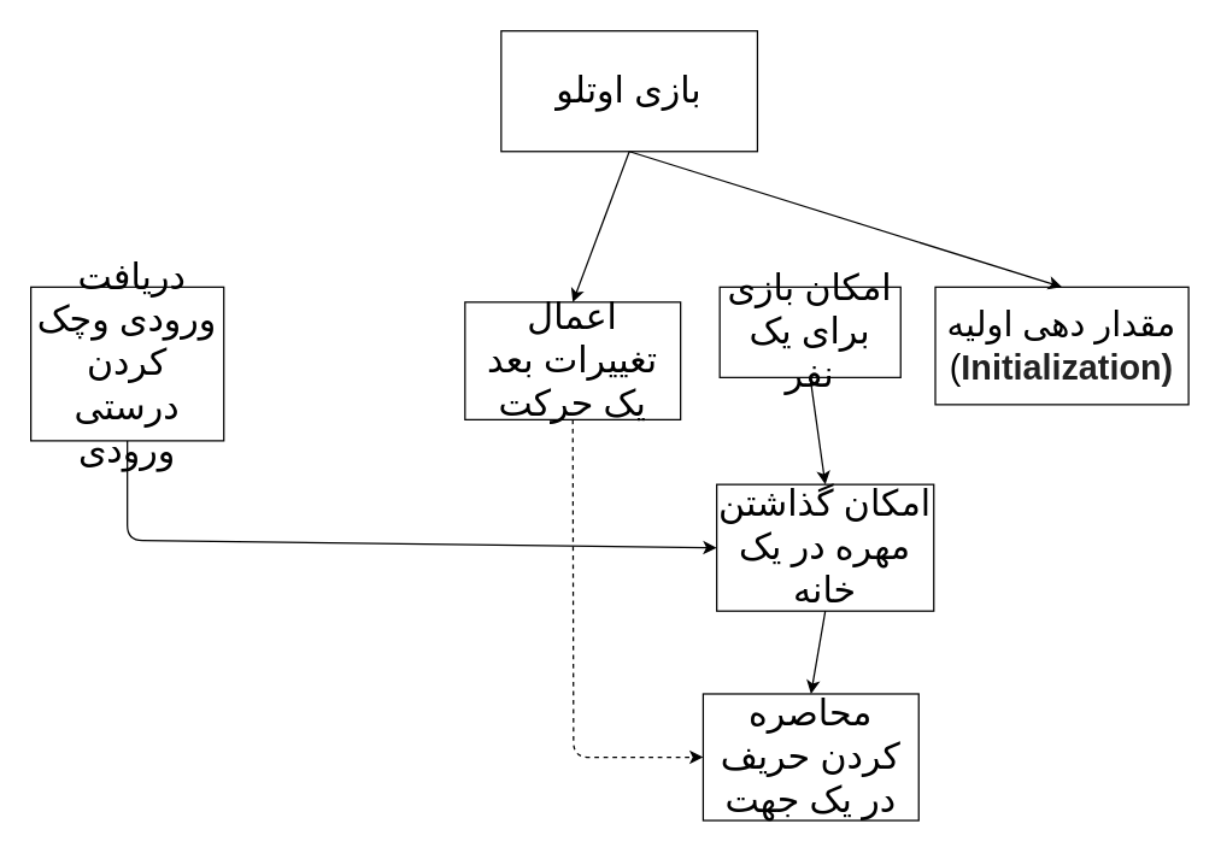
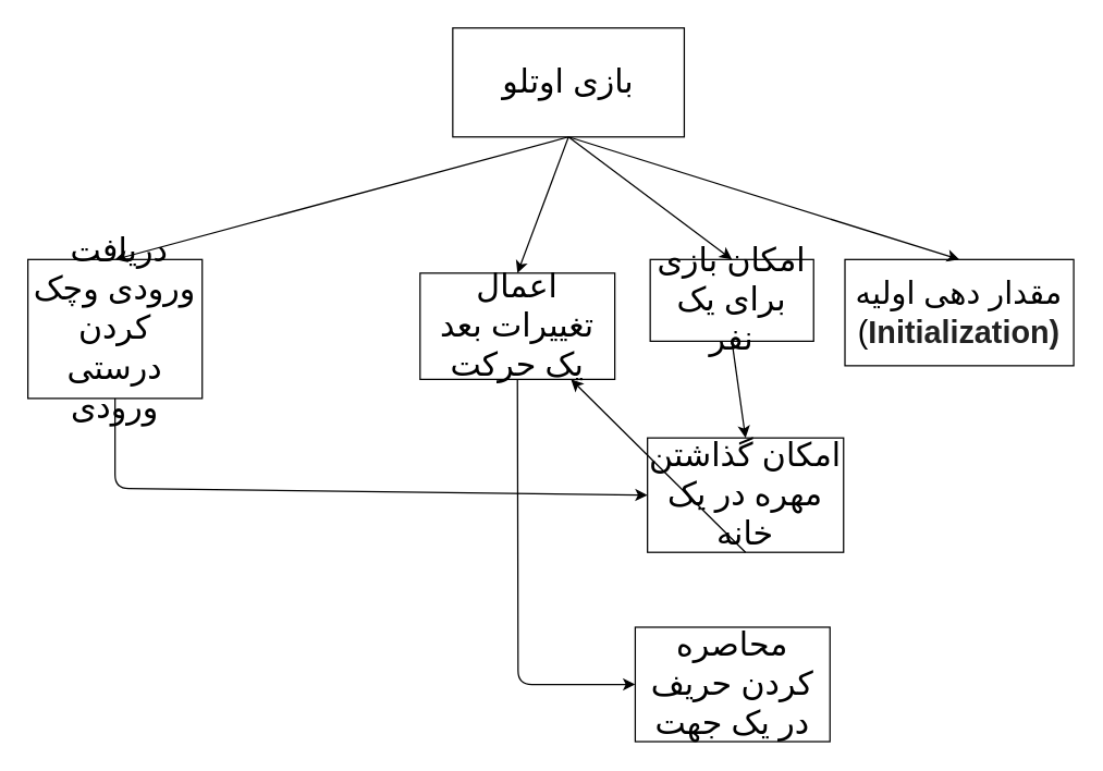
+ <mxCell id="9" value="" style="endArrow=classic;html=1;exitX=0.5;exitY=1;exitDx=0;exitDy=0;entryX=0.5;entryY=0;entryDx=0;entryDy=0;" edge="1" parent="1" source="2" target="3"><mxGeometry width="50" height="50" relative="1" as="geometry"><mxPoint x="20" y="654" as="sourcePoint" /><mxPoint x="70" y="604" as="targetPoint" /></mxGeometry></mxCell>
+ <mxCell id="11" value="" style="endArrow=classic;html=1;exitX=0.5;exitY=1;exitDx=0;exitDy=0;entryX=0.5;entryY=0;entryDx=0;entryDy=0;" edge="1" parent="1" source="2" target="5"><mxGeometry width="50" height="50" relative="1" as="geometry"><mxPoint x="164" y="534" as="sourcePoint" /><mxPoint x="214" y="484" as="targetPoint" /></mxGeometry></mxCell>
- <mxCell id="15" value="" style="endArrow=classic;html=1;exitX=0.5;exitY=1;exitDx=0;exitDy=0;entryX=0;entryY=0.5;entryDx=0;entryDy=0;dashed=1;" edge="1" parent="1" source="4" target="7"><mxGeometry width="50" height="50" relative="1" as="geometry"><mxPoint x="174" y="600" as="sourcePoint" /><mxPoint x="224" y="550" as="targetPoint" /><Array as="points"><mxPoint x="380" y="502" /></Array></mxGeometry></mxCell>
+ <mxCell id="15" value="" style="endArrow=classic;html=1;exitX=0.5;exitY=1;exitDx=0;exitDy=0;entryX=0;entryY=0.5;entryDx=0;entryDy=0;" edge="1" parent="1" source="4" target="7"><mxGeometry width="50" height="50" relative="1" as="geometry"><mxPoint x="174" y="600" as="sourcePoint" /><mxPoint x="224" y="550" as="targetPoint" /><Array as="points"><mxPoint x="380" y="502" /></Array></mxGeometry></mxCell>
- <mxCell id="14" value="" style="endArrow=classic;html=1;exitX=0.5;exitY=1;exitDx=0;exitDy=0;entryX=0.5;entryY=0;entryDx=0;entryDy=0;" edge="1" parent="1" source="6" target="7"><mxGeometry width="50" height="50" relative="1" as="geometry"><mxPoint x="174" y="504" as="sourcePoint" /><mxPoint x="224" y="454" as="targetPoint" /></mxGeometry></mxCell>
+ <mxCell id="14" value="" style="endArrow=classic;html=1;exitX=0.5;exitY=1;exitDx=0;exitDy=0;" edge="1" parent="1" source="6" target="4"><mxGeometry width="50" height="50" relative="1" as="geometry"><mxPoint x="174" y="504" as="sourcePoint" /><mxPoint x="224" y="454" as="targetPoint" /></mxGeometry></mxCell>
